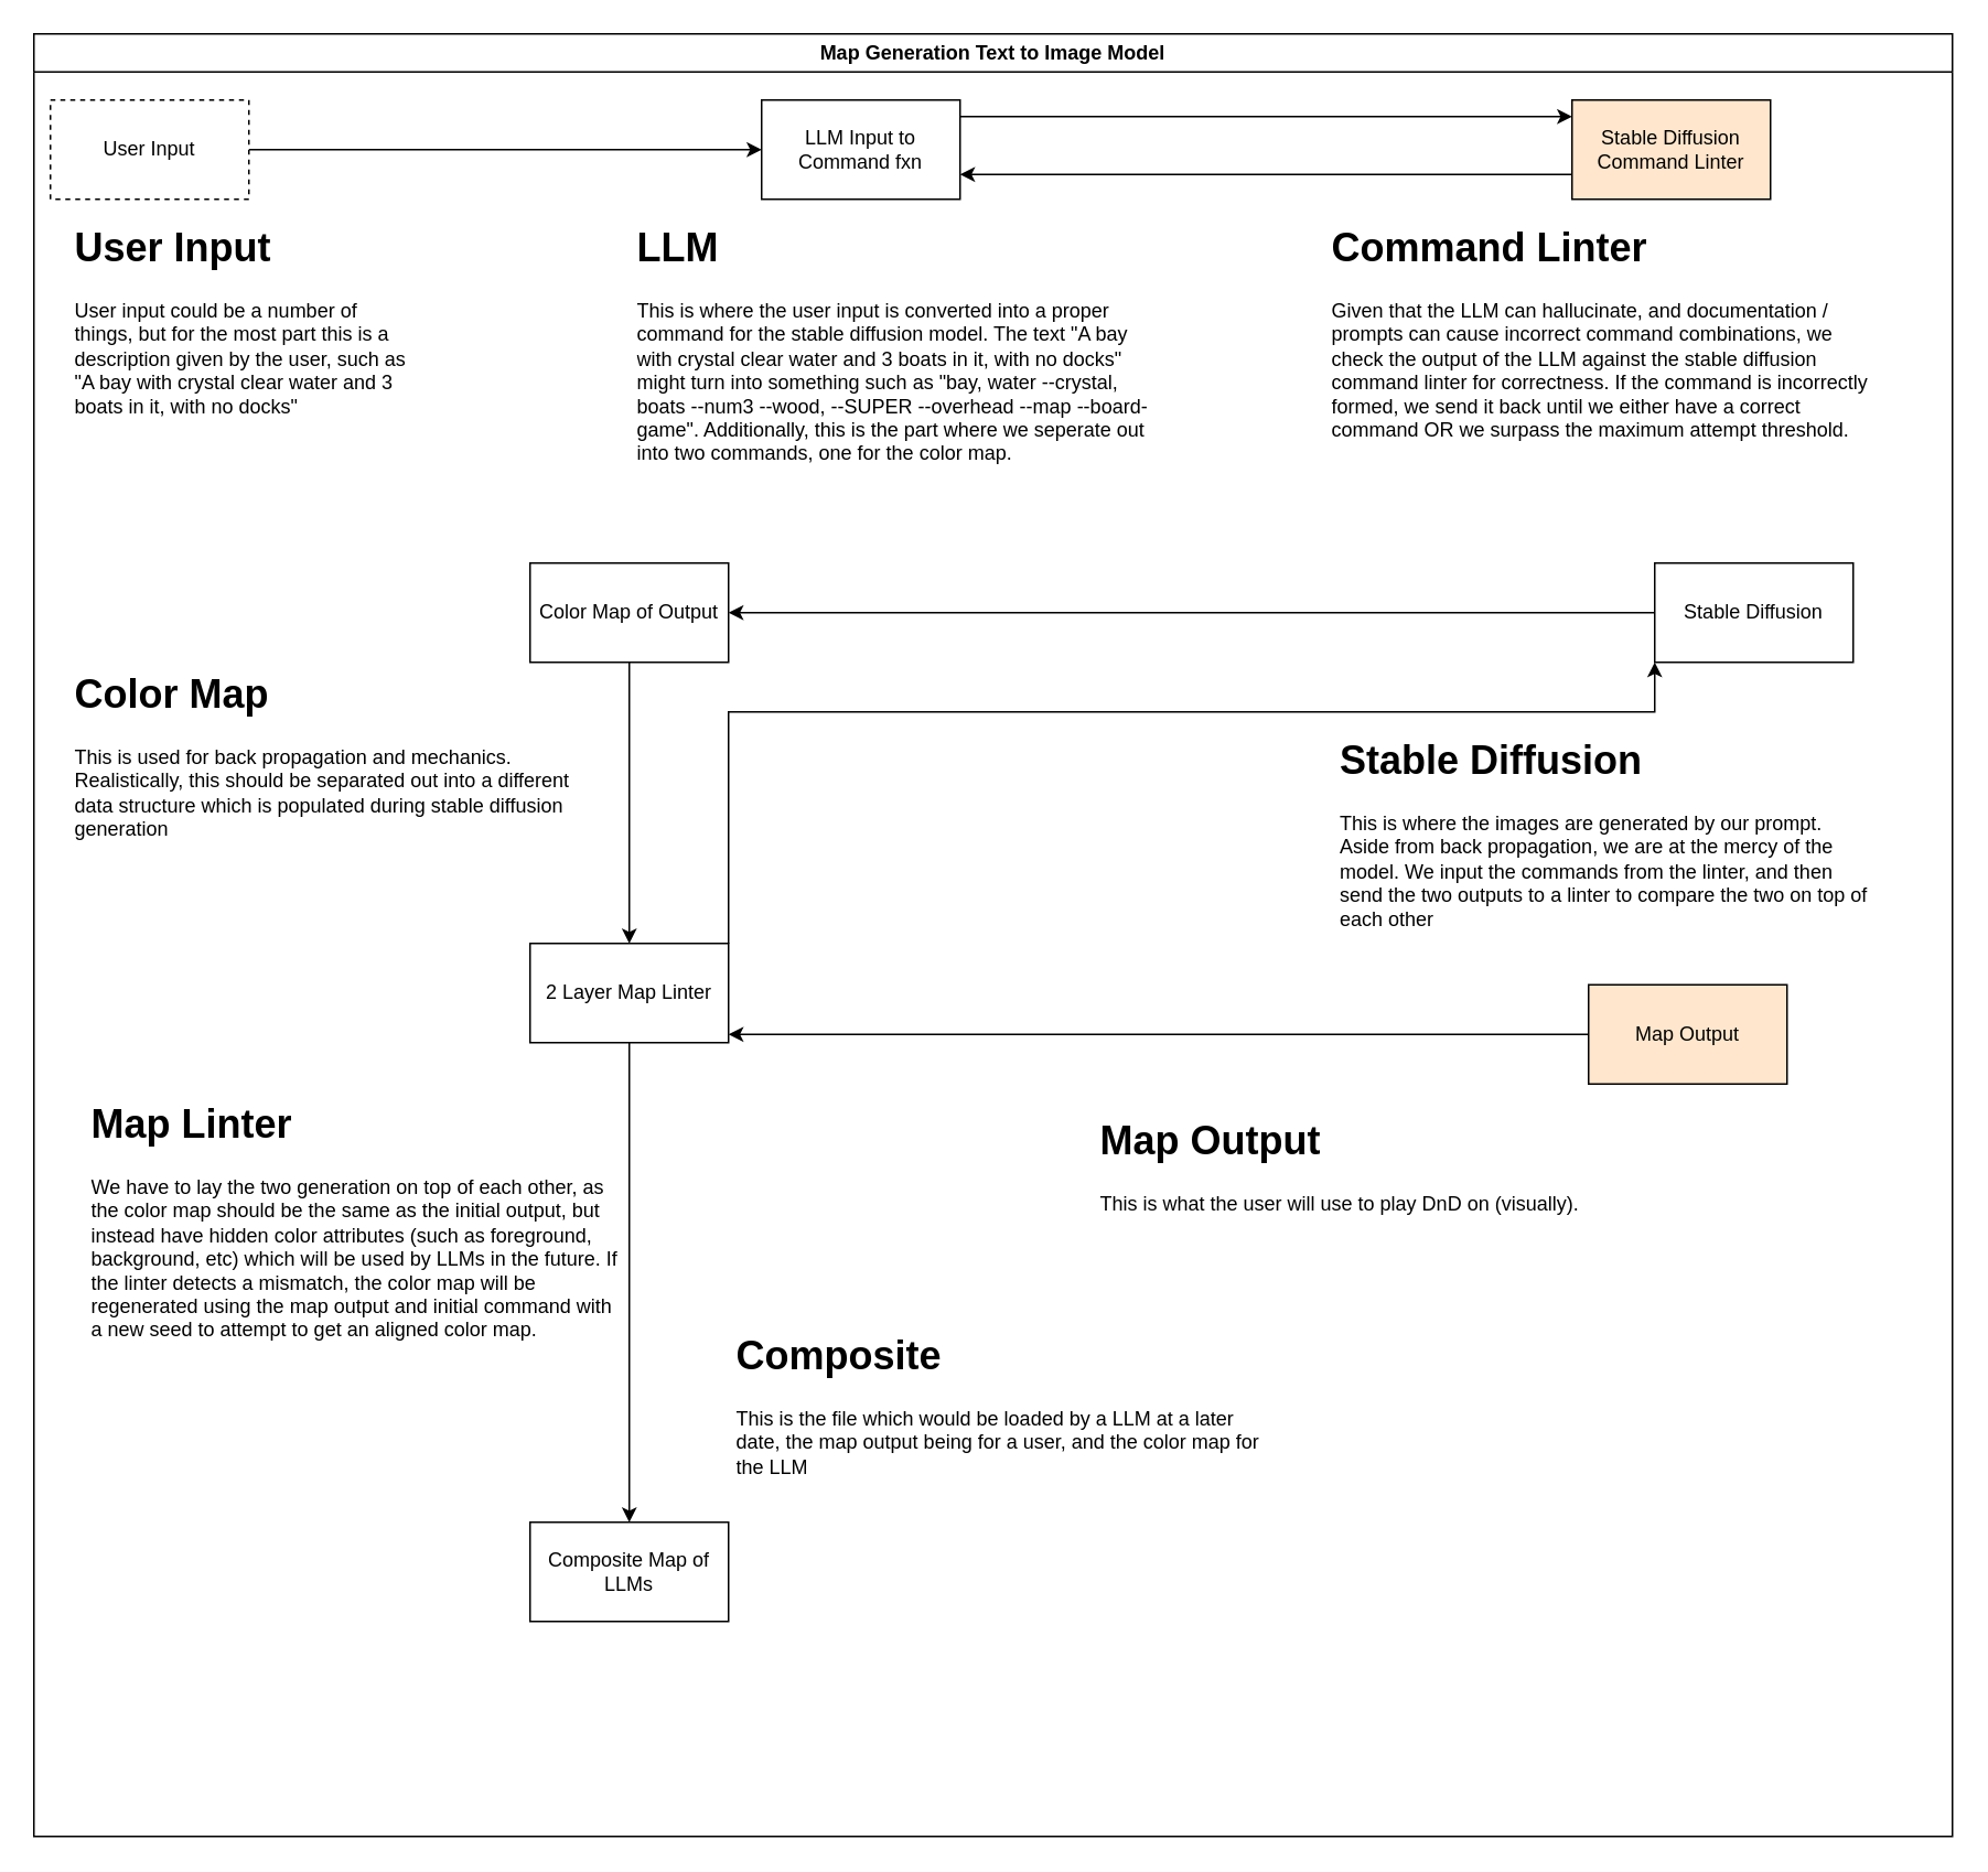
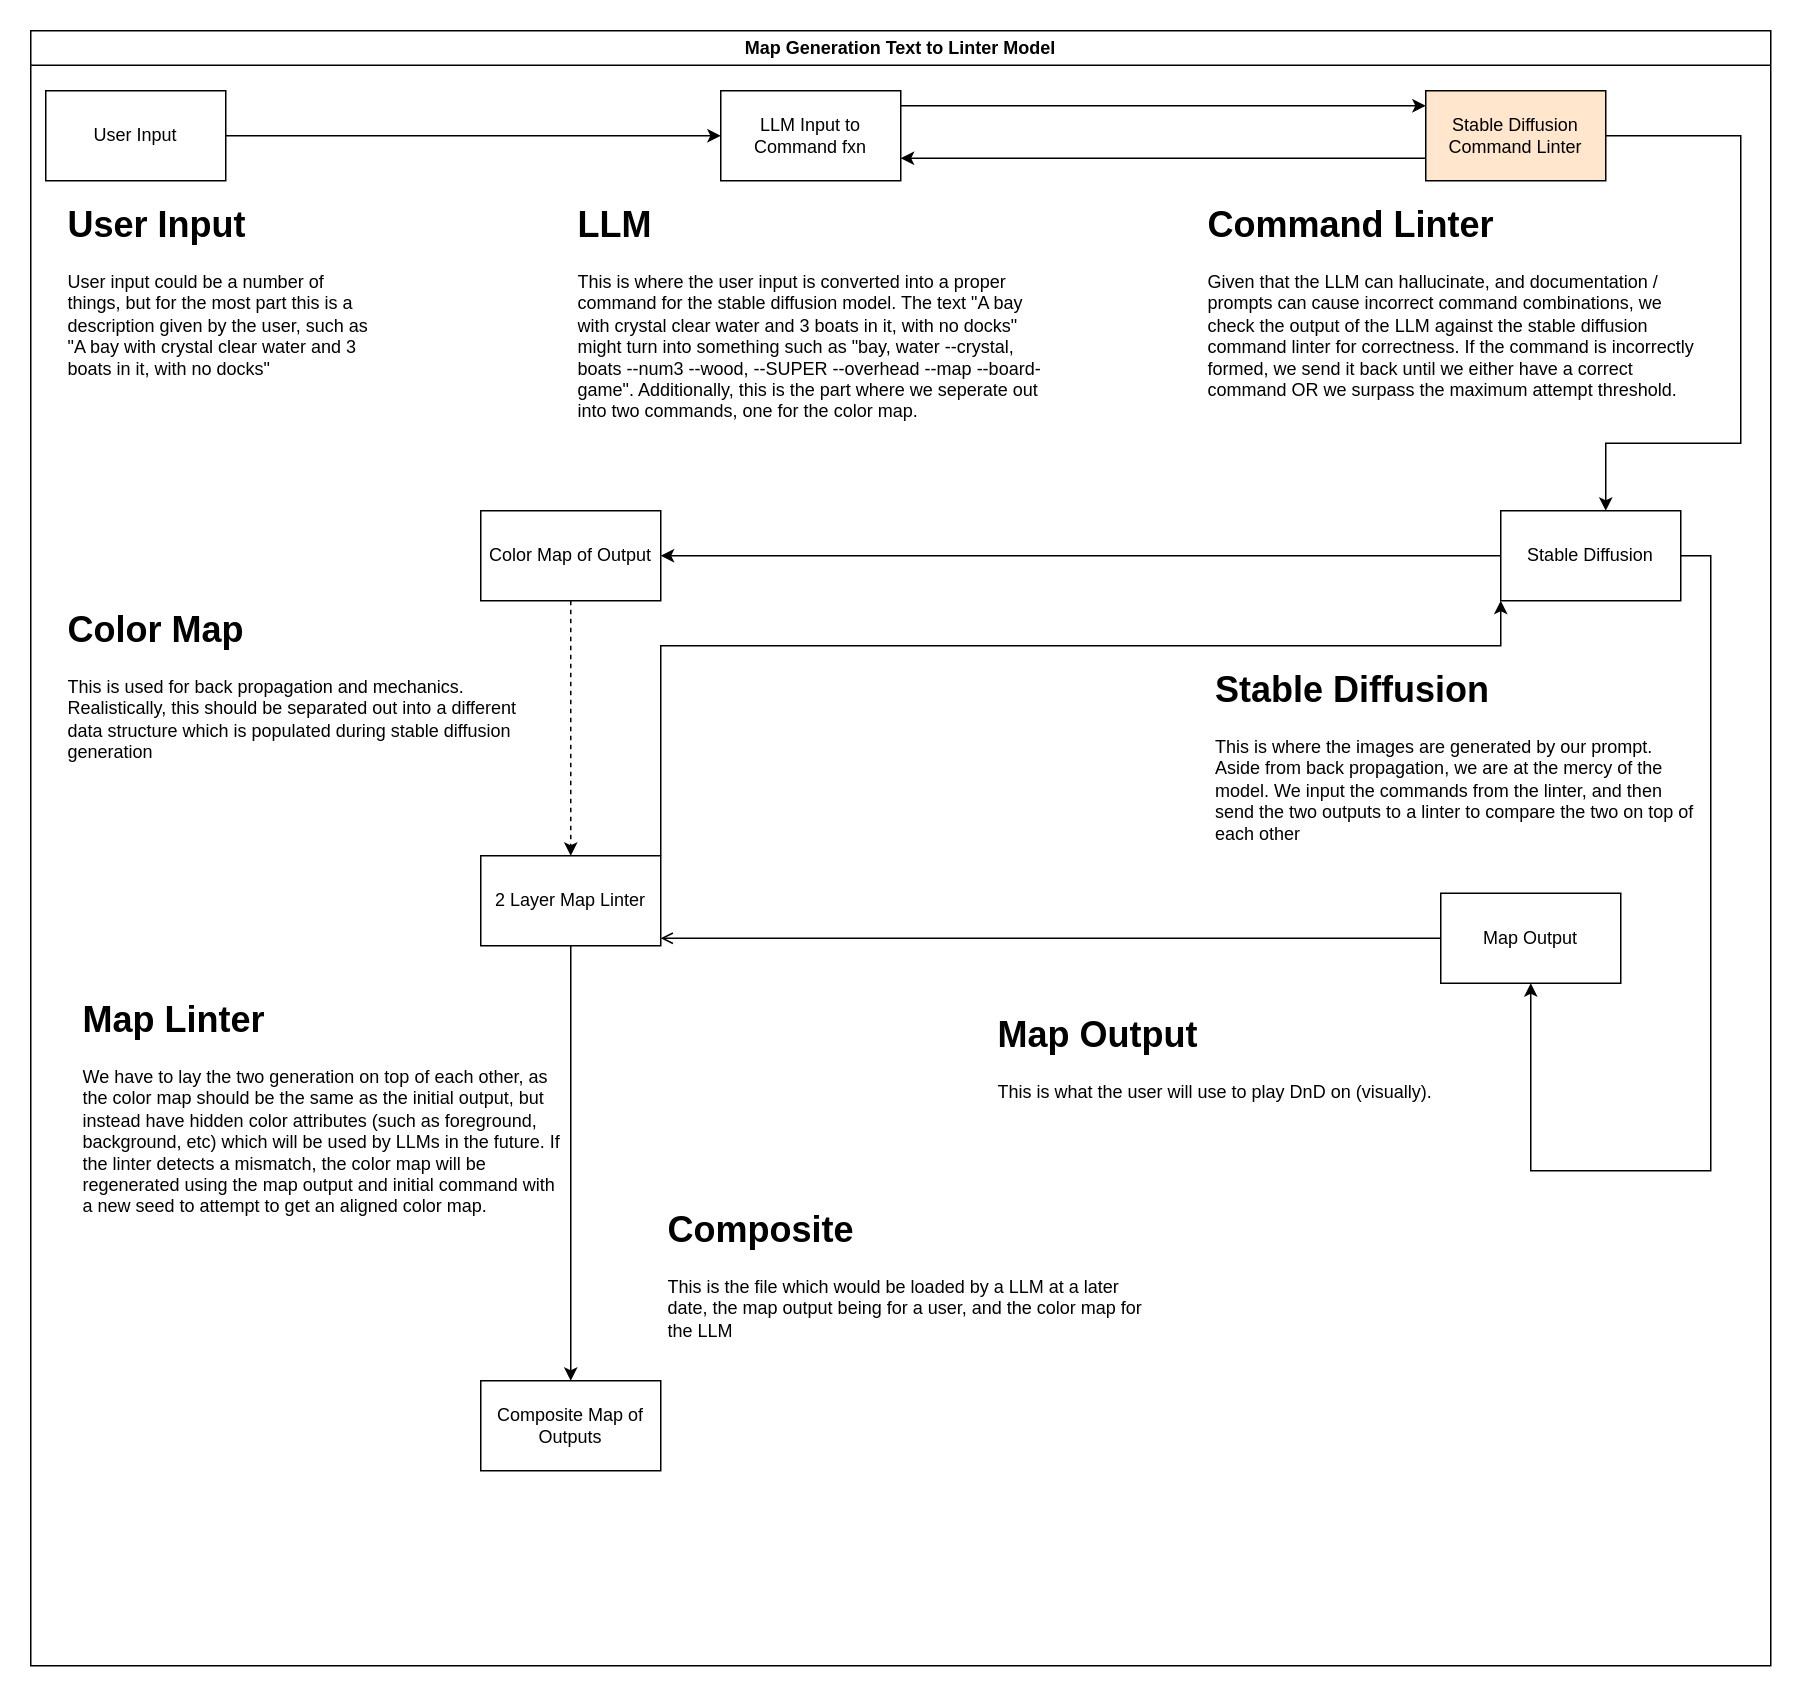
- <mxCell id="2" value="Map Generation Text to Image Model" style="swimlane;whiteSpace=wrap;html=1;" vertex="1" parent="1"><mxGeometry y="20" width="1160" height="1090" as="geometry" x="20" /></mxCell>
+ <mxCell id="2" value="Map Generation Text to Linter Model" style="swimlane;whiteSpace=wrap;html=1;" vertex="1" parent="1"><mxGeometry y="20" width="1160" height="1090" as="geometry" x="20" /></mxCell>
- <mxCell id="4" value="User Input" style="rounded=0;whiteSpace=wrap;html=1;dashed=1;" vertex="1" parent="2"><mxGeometry x="10" y="40" width="120" height="60" as="geometry" /></mxCell>
+ <mxCell id="4" value="User Input" style="rounded=0;whiteSpace=wrap;html=1;" vertex="1" parent="2"><mxGeometry x="10" y="40" width="120" height="60" as="geometry" /></mxCell>
- <mxCell id="6" value="LLM Input to Command fxn" style="whiteSpace=wrap;html=1;rounded=0;" vertex="1" parent="2"><mxGeometry x="440" y="40" width="120" height="60" as="geometry" /></mxCell>
+ <mxCell id="6" value="LLM Input to Command fxn" style="whiteSpace=wrap;html=1;rounded=0;" vertex="1" parent="2"><mxGeometry x="460" y="40" width="120" height="60" as="geometry" /></mxCell>
+ <mxCell id="8" value="" style="edgeStyle=orthogonalEdgeStyle;rounded=0;orthogonalLoop=1;jettySize=auto;html=1;exitX=0.5;exitY=1;exitDx=0;exitDy=0;" edge="1" parent="2" source="22" target="12"><mxGeometry relative="1" as="geometry"><mxPoint x="660" y="410" as="sourcePoint" /><Array as="points"><mxPoint x="990" y="70" /><mxPoint x="1140" y="70" /><mxPoint x="1140" y="275" /><mxPoint x="1050" y="275" /></Array></mxGeometry></mxCell>
- <mxCell id="13" value="" style="edgeStyle=orthogonalEdgeStyle;rounded=0;orthogonalLoop=1;jettySize=auto;html=1;" edge="1" parent="2" source="14" target="19"><mxGeometry relative="1" as="geometry" /></mxCell>
+ <mxCell id="13" value="" style="edgeStyle=orthogonalEdgeStyle;rounded=0;orthogonalLoop=1;jettySize=auto;html=1;dashed=1;" edge="1" parent="2" source="14" target="19"><mxGeometry relative="1" as="geometry" /></mxCell>
- <mxCell id="15" value="" style="edgeStyle=orthogonalEdgeStyle;rounded=0;orthogonalLoop=1;jettySize=auto;html=1;" edge="1" parent="2" source="16" target="19"><mxGeometry relative="1" as="geometry"><Array as="points"><mxPoint x="810" y="605" /><mxPoint x="810" y="605" /></Array></mxGeometry></mxCell>
+ <mxCell id="15" value="" style="edgeStyle=orthogonalEdgeStyle;rounded=0;orthogonalLoop=1;jettySize=auto;html=1;endArrow=open;" edge="1" parent="2" source="16" target="19"><mxGeometry relative="1" as="geometry"><Array as="points"><mxPoint x="810" y="605" /><mxPoint x="810" y="605" /></Array></mxGeometry></mxCell>
- <mxCell id="16" value="Map Output" style="whiteSpace=wrap;html=1;rounded=0;fillColor=#ffe6cc;" vertex="1" parent="2"><mxGeometry x="940" y="575" width="120" height="60" as="geometry" /></mxCell>
+ <mxCell id="16" value="Map Output" style="whiteSpace=wrap;html=1;rounded=0;" vertex="1" parent="2"><mxGeometry x="940" y="575" width="120" height="60" as="geometry" /></mxCell>
+ <mxCell id="11" value="" style="edgeStyle=orthogonalEdgeStyle;rounded=0;orthogonalLoop=1;jettySize=auto;html=1;" edge="1" parent="2" source="12" target="16"><mxGeometry relative="1" as="geometry"><Array as="points"><mxPoint x="1120" y="350" /><mxPoint x="1120" y="760" /></Array></mxGeometry></mxCell>
- <mxCell id="20" value="Composite Map of LLMs" style="whiteSpace=wrap;html=1;rounded=0;" vertex="1" parent="2"><mxGeometry x="300" y="900" width="120" height="60" as="geometry" /></mxCell>
+ <mxCell id="20" value="Composite Map of Outputs" style="whiteSpace=wrap;html=1;rounded=0;" vertex="1" parent="2"><mxGeometry x="300" y="900" width="120" height="60" as="geometry" /></mxCell>
